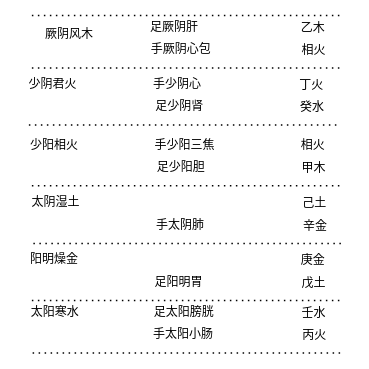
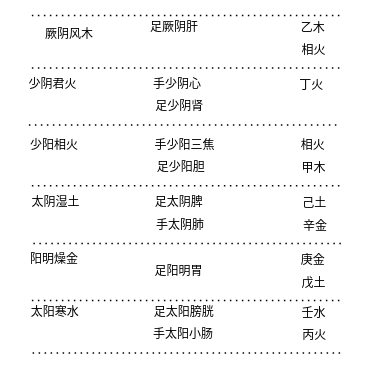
- <mxCell id="6" value="&lt;div&gt;手厥阴心包&lt;/div&gt;" style="text;html=1;align=center;verticalAlign=middle;whiteSpace=wrap;rounded=0;fontSize=16;" vertex="1" parent="3"><mxGeometry x="169" y="30" width="100" height="30" as="geometry" /></mxCell>
- <mxCell id="17" value="&lt;div&gt;癸水&lt;/div&gt;" style="text;html=1;align=center;verticalAlign=middle;whiteSpace=wrap;rounded=0;fontSize=16;" vertex="1" parent="12"><mxGeometry x="346" y="31" width="100" height="30" as="geometry" /></mxCell>
+ <mxCell id="30" value="足太阴脾" style="text;html=1;align=center;verticalAlign=middle;whiteSpace=wrap;rounded=0;fontSize=16;" vertex="1" parent="28"><mxGeometry x="169" width="91" height="30" as="geometry" /></mxCell>
- <mxCell id="46" value="&lt;div&gt;足阳明胃&lt;/div&gt;" style="text;html=1;align=center;verticalAlign=middle;whiteSpace=wrap;rounded=0;fontSize=16;" vertex="1" parent="44"><mxGeometry x="166" y="30" width="100" height="30" as="geometry" /></mxCell>
+ <mxCell id="46" value="&lt;div&gt;足阳明胃&lt;/div&gt;" style="text;html=1;align=center;verticalAlign=middle;whiteSpace=wrap;rounded=0;fontSize=16;" vertex="1" parent="44"><mxGeometry x="166" y="15" width="100" height="30" as="geometry" /></mxCell>
